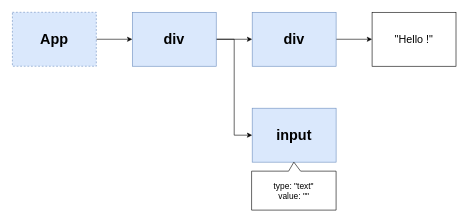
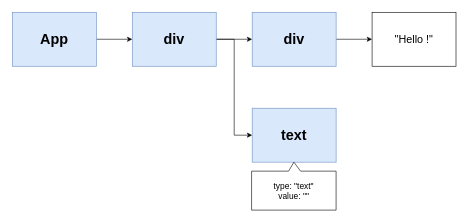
- <mxCell id="3" value="&lt;font style=&quot;font-size: 24px&quot;&gt;&lt;b&gt;App&lt;/b&gt;&lt;/font&gt;" style="rounded=0;whiteSpace=wrap;html=1;fillColor=#dae8fc;strokeColor=#6c8ebf;dashed=1;" vertex="1" parent="1"><mxGeometry x="20" y="20" width="140" height="90" as="geometry" /></mxCell>
+ <mxCell id="3" value="&lt;font style=&quot;font-size: 24px&quot;&gt;&lt;b&gt;App&lt;/b&gt;&lt;/font&gt;" style="rounded=0;whiteSpace=wrap;html=1;fillColor=#dae8fc;strokeColor=#6c8ebf;" vertex="1" parent="1"><mxGeometry x="20" y="20" width="140" height="90" as="geometry" /></mxCell>
- <mxCell id="10" value="&lt;font style=&quot;font-size: 24px&quot;&gt;&lt;b&gt;input&lt;/b&gt;&lt;/font&gt;" style="rounded=0;whiteSpace=wrap;html=1;fillColor=#dae8fc;strokeColor=#6c8ebf;" vertex="1" parent="1"><mxGeometry x="420" y="180" width="140" height="90" as="geometry" /></mxCell>
+ <mxCell id="10" value="&lt;font style=&quot;font-size: 24px&quot;&gt;&lt;b&gt;text&lt;/b&gt;&lt;/font&gt;" style="rounded=0;whiteSpace=wrap;html=1;fillColor=#dae8fc;strokeColor=#6c8ebf;" vertex="1" parent="1"><mxGeometry x="420" y="180" width="140" height="90" as="geometry" /></mxCell>
